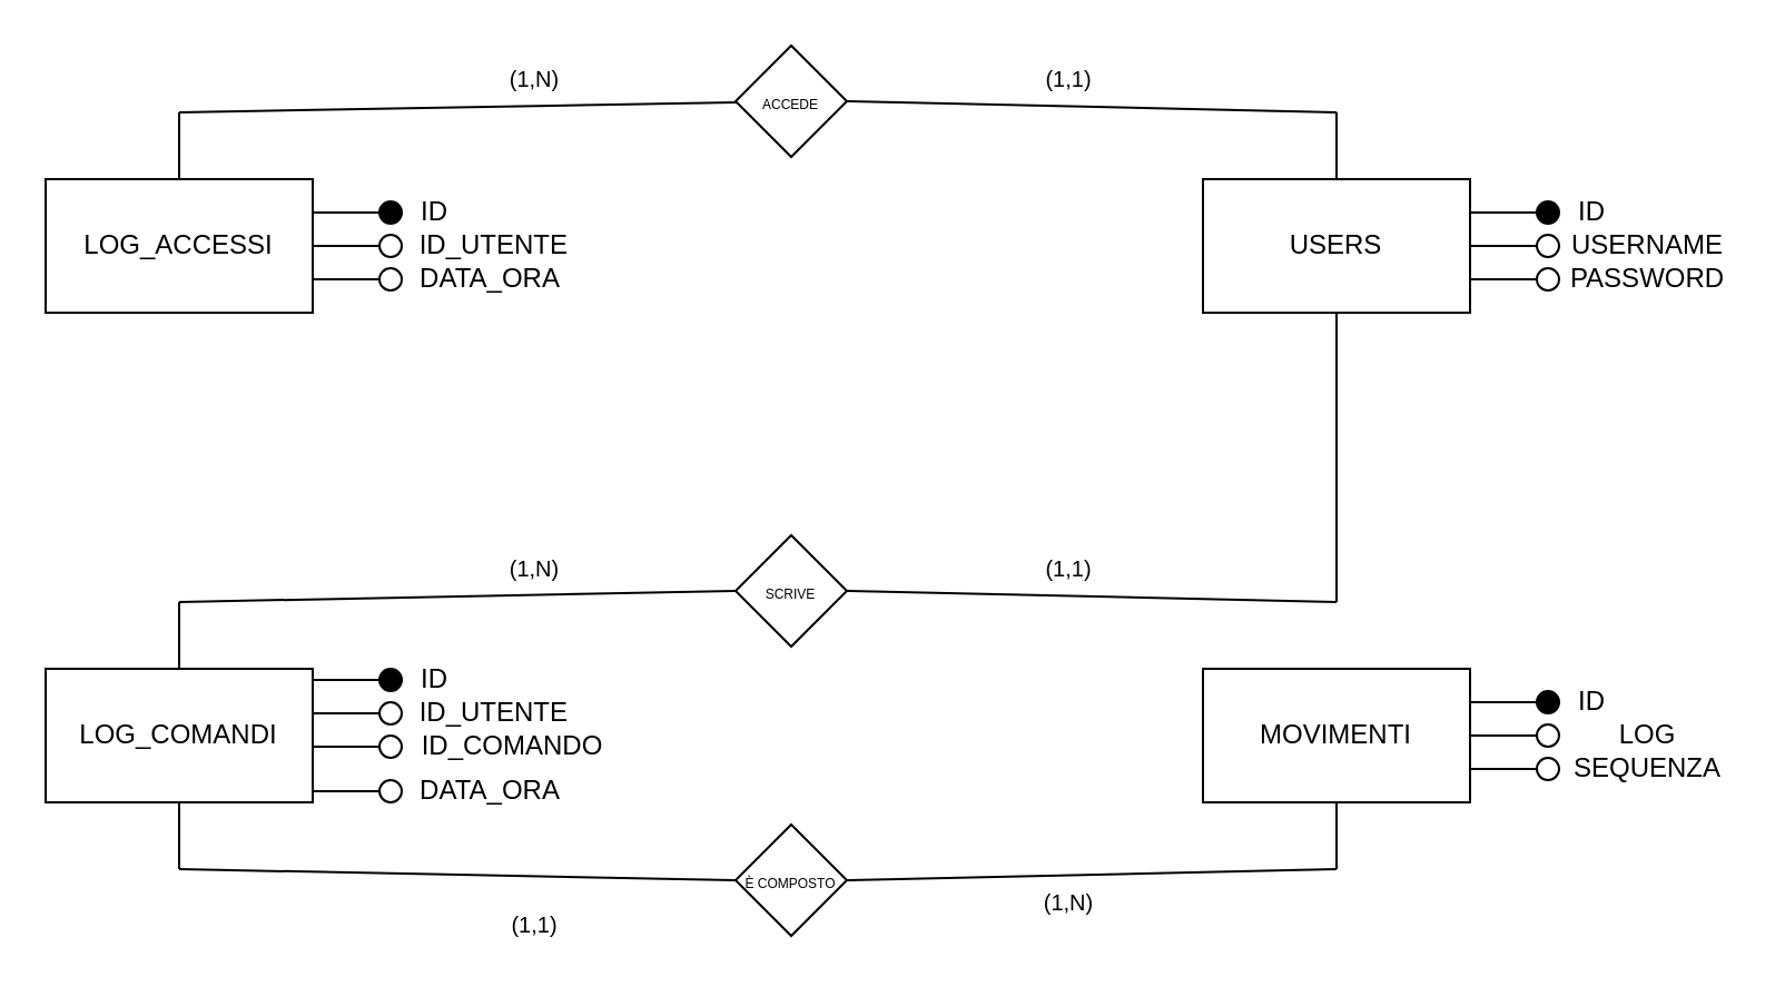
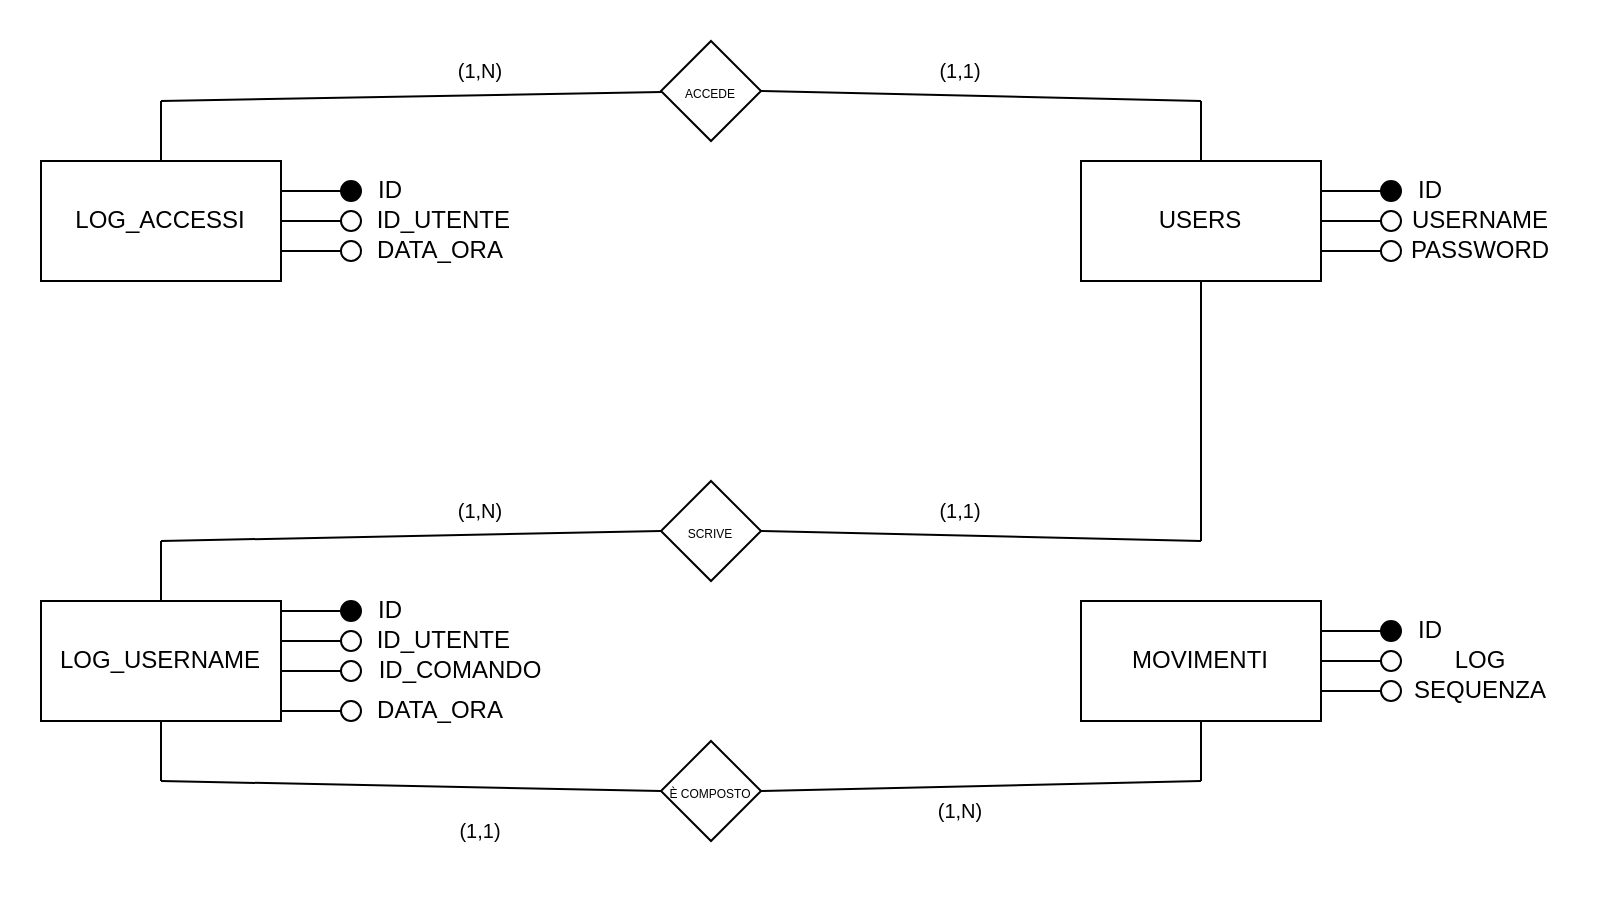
- <mxCell id="22" value="LOG_COMANDI" style="rounded=0;whiteSpace=wrap;html=1;" vertex="1" parent="1"><mxGeometry x="20" y="300" width="120" height="60" as="geometry" /></mxCell>
+ <mxCell id="22" value="LOG_USERNAME" style="rounded=0;whiteSpace=wrap;html=1;" vertex="1" parent="1"><mxGeometry x="20" y="300" width="120" height="60" as="geometry" /></mxCell>
